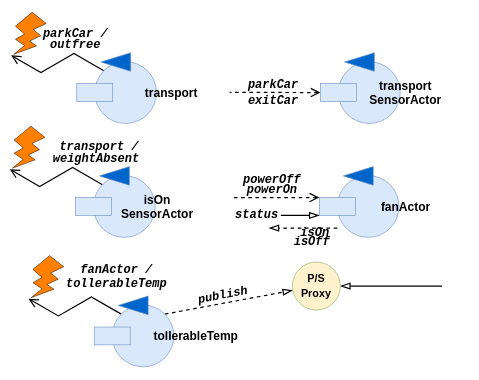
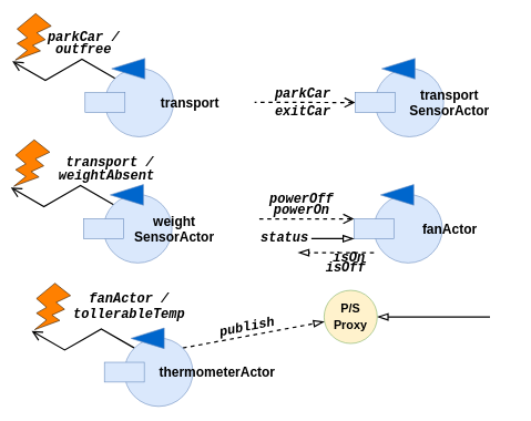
- <mxCell id="21" value="isOn&lt;br&gt;SensorActor" style="text;html=1;strokeColor=none;fillColor=none;align=center;verticalAlign=middle;whiteSpace=wrap;rounded=0;fontSize=20;fontStyle=1" parent="1" vertex="1"><mxGeometry x="196.3" y="334" width="131.7" height="20" as="geometry" /></mxCell>
+ <mxCell id="21" value="weight&lt;br&gt;SensorActor" style="text;html=1;strokeColor=none;fillColor=none;align=center;verticalAlign=middle;whiteSpace=wrap;rounded=0;fontSize=20;fontStyle=1" parent="1" vertex="1"><mxGeometry x="196.3" y="334" width="131.7" height="20" as="geometry" /></mxCell>
- <mxCell id="14" value="tollerableTemp" style="text;html=1;strokeColor=none;fillColor=none;align=center;verticalAlign=middle;whiteSpace=wrap;rounded=0;fontSize=20;fontStyle=1" parent="1" vertex="1"><mxGeometry x="239.5" y="549.99" width="173" height="20" as="geometry" /></mxCell>
+ <mxCell id="14" value="thermometerActor" style="text;html=1;strokeColor=none;fillColor=none;align=center;verticalAlign=middle;whiteSpace=wrap;rounded=0;fontSize=20;fontStyle=1" parent="1" vertex="1"><mxGeometry x="239.5" y="549.99" width="173" height="20" as="geometry" /></mxCell>
